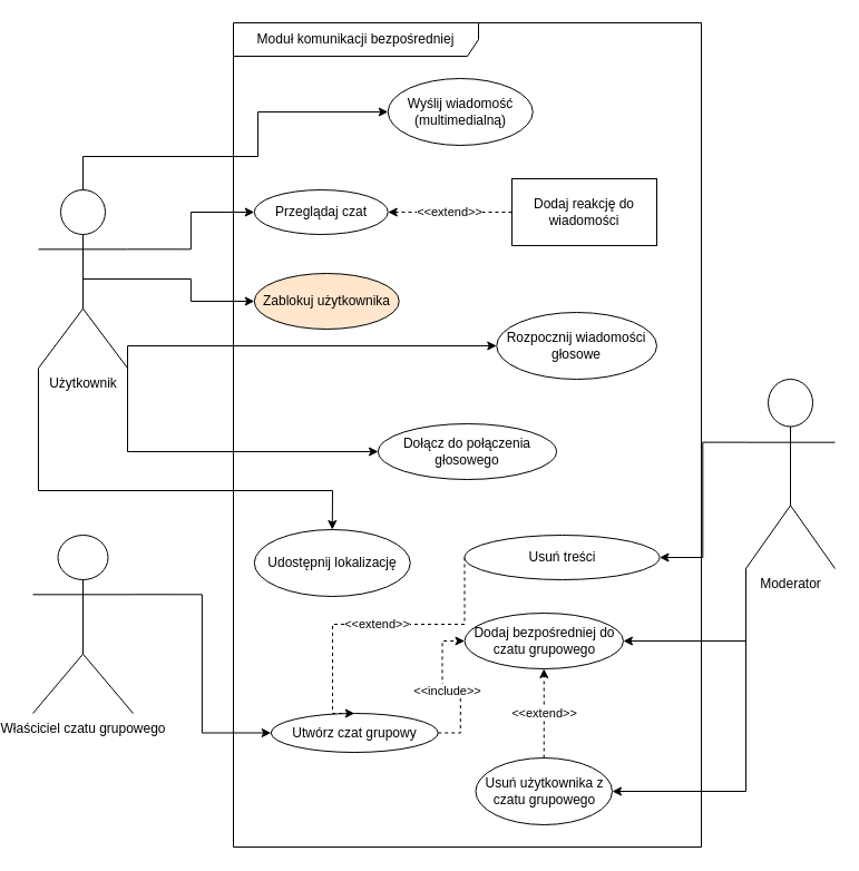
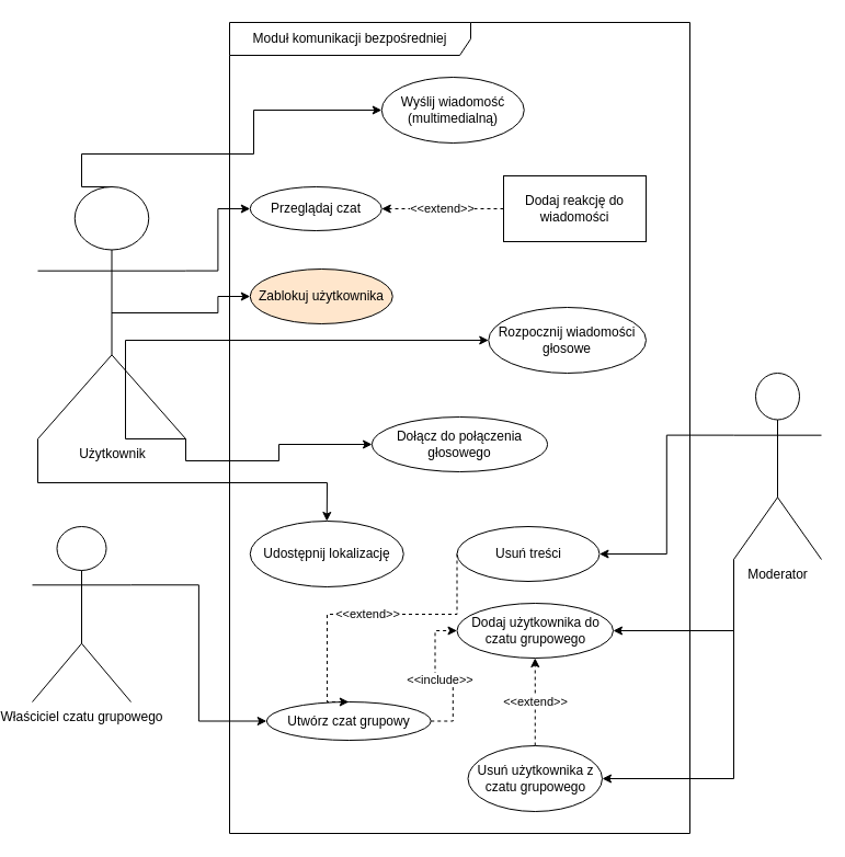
- <mxCell id="9" value="Użytkownik" style="shape=umlActor;verticalLabelPosition=bottom;verticalAlign=top;html=1;" parent="1" vertex="1"><mxGeometry x="25" y="170" width="80" height="160" as="geometry" /></mxCell>
+ <mxCell id="9" value="Użytkownik" style="shape=umlActor;verticalLabelPosition=bottom;verticalAlign=top;html=1;" parent="1" vertex="1"><mxGeometry x="25" y="170" width="135" height="230" as="geometry" /></mxCell>
- <mxCell id="30" value="Usuń treści" style="ellipse;whiteSpace=wrap;html=1;" parent="1" vertex="1"><mxGeometry x="407.5" y="480" width="175" height="40" as="geometry" /></mxCell>
+ <mxCell id="30" value="Usuń treści" style="ellipse;whiteSpace=wrap;html=1;" parent="1" vertex="1"><mxGeometry x="407.5" y="480" width="130" height="50" as="geometry" /></mxCell>
- <mxCell id="11" value="Dodaj bezpośredniej do czatu grupowego" style="ellipse;whiteSpace=wrap;html=1;" parent="1" vertex="1"><mxGeometry x="407.5" y="550" width="142.5" height="50" as="geometry" /></mxCell>
+ <mxCell id="11" value="Dodaj użytkownika do czatu grupowego" style="ellipse;whiteSpace=wrap;html=1;" parent="1" vertex="1"><mxGeometry x="407.5" y="550" width="142.5" height="50" as="geometry" /></mxCell>
